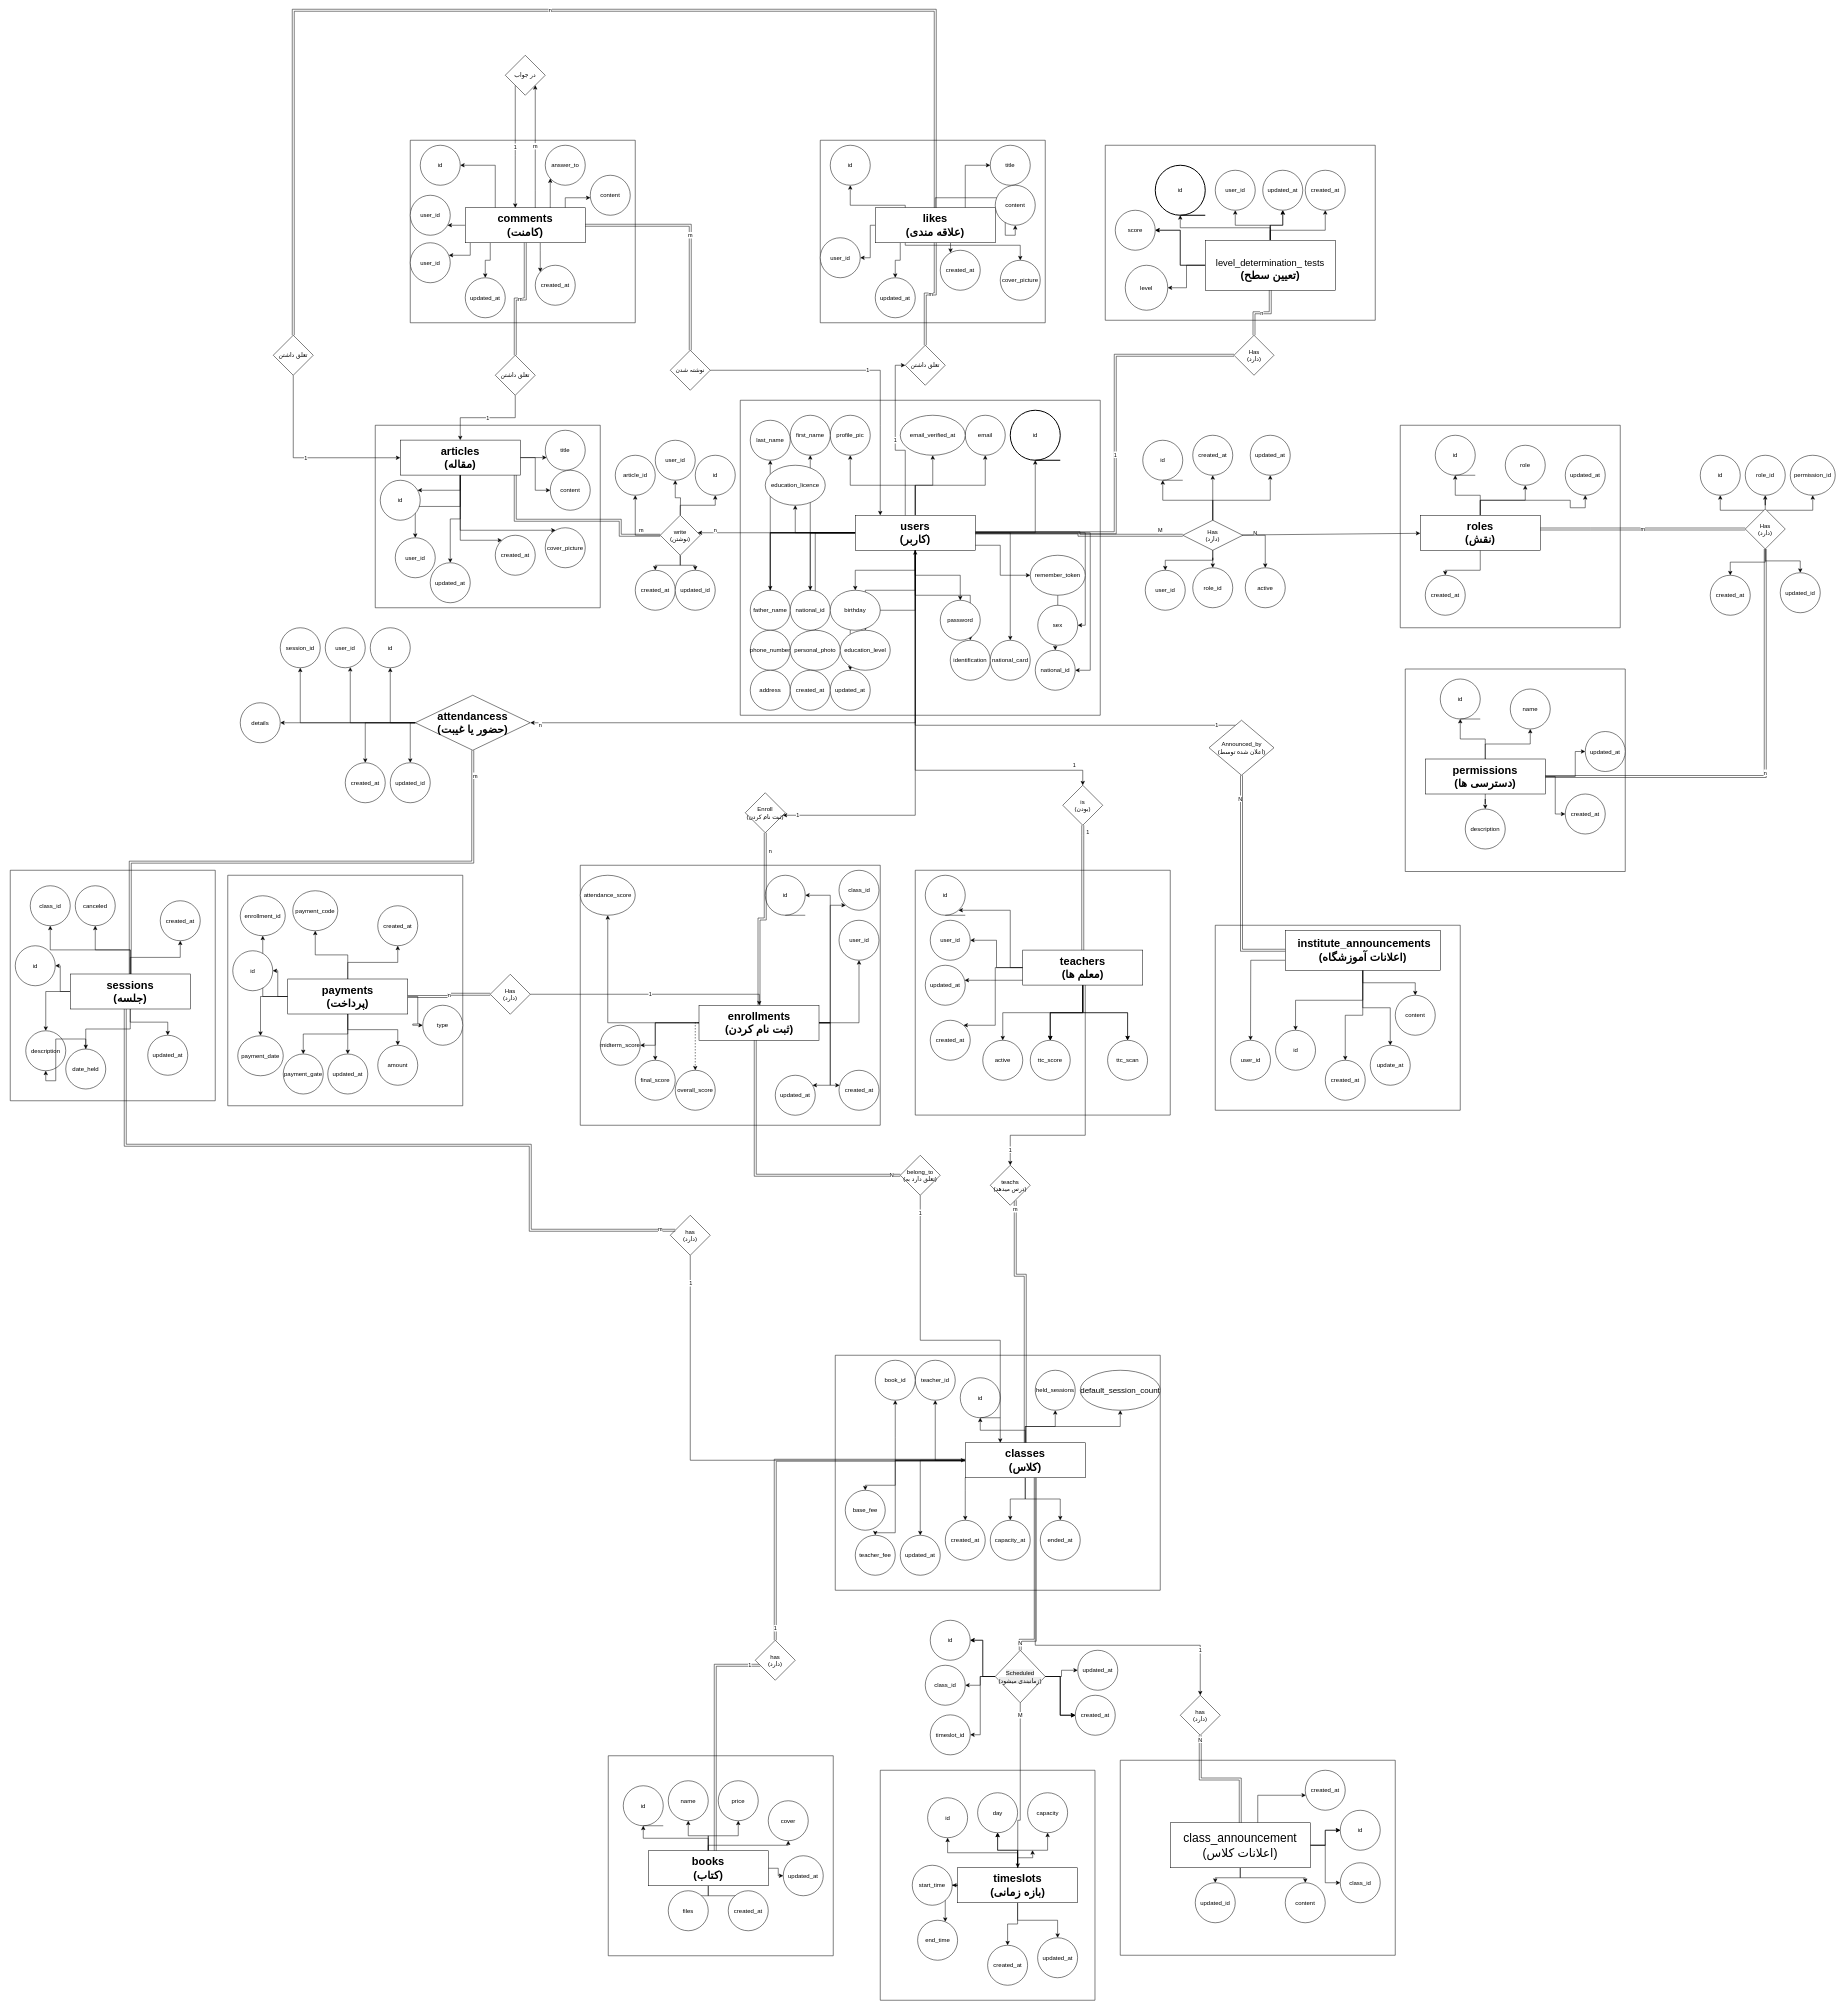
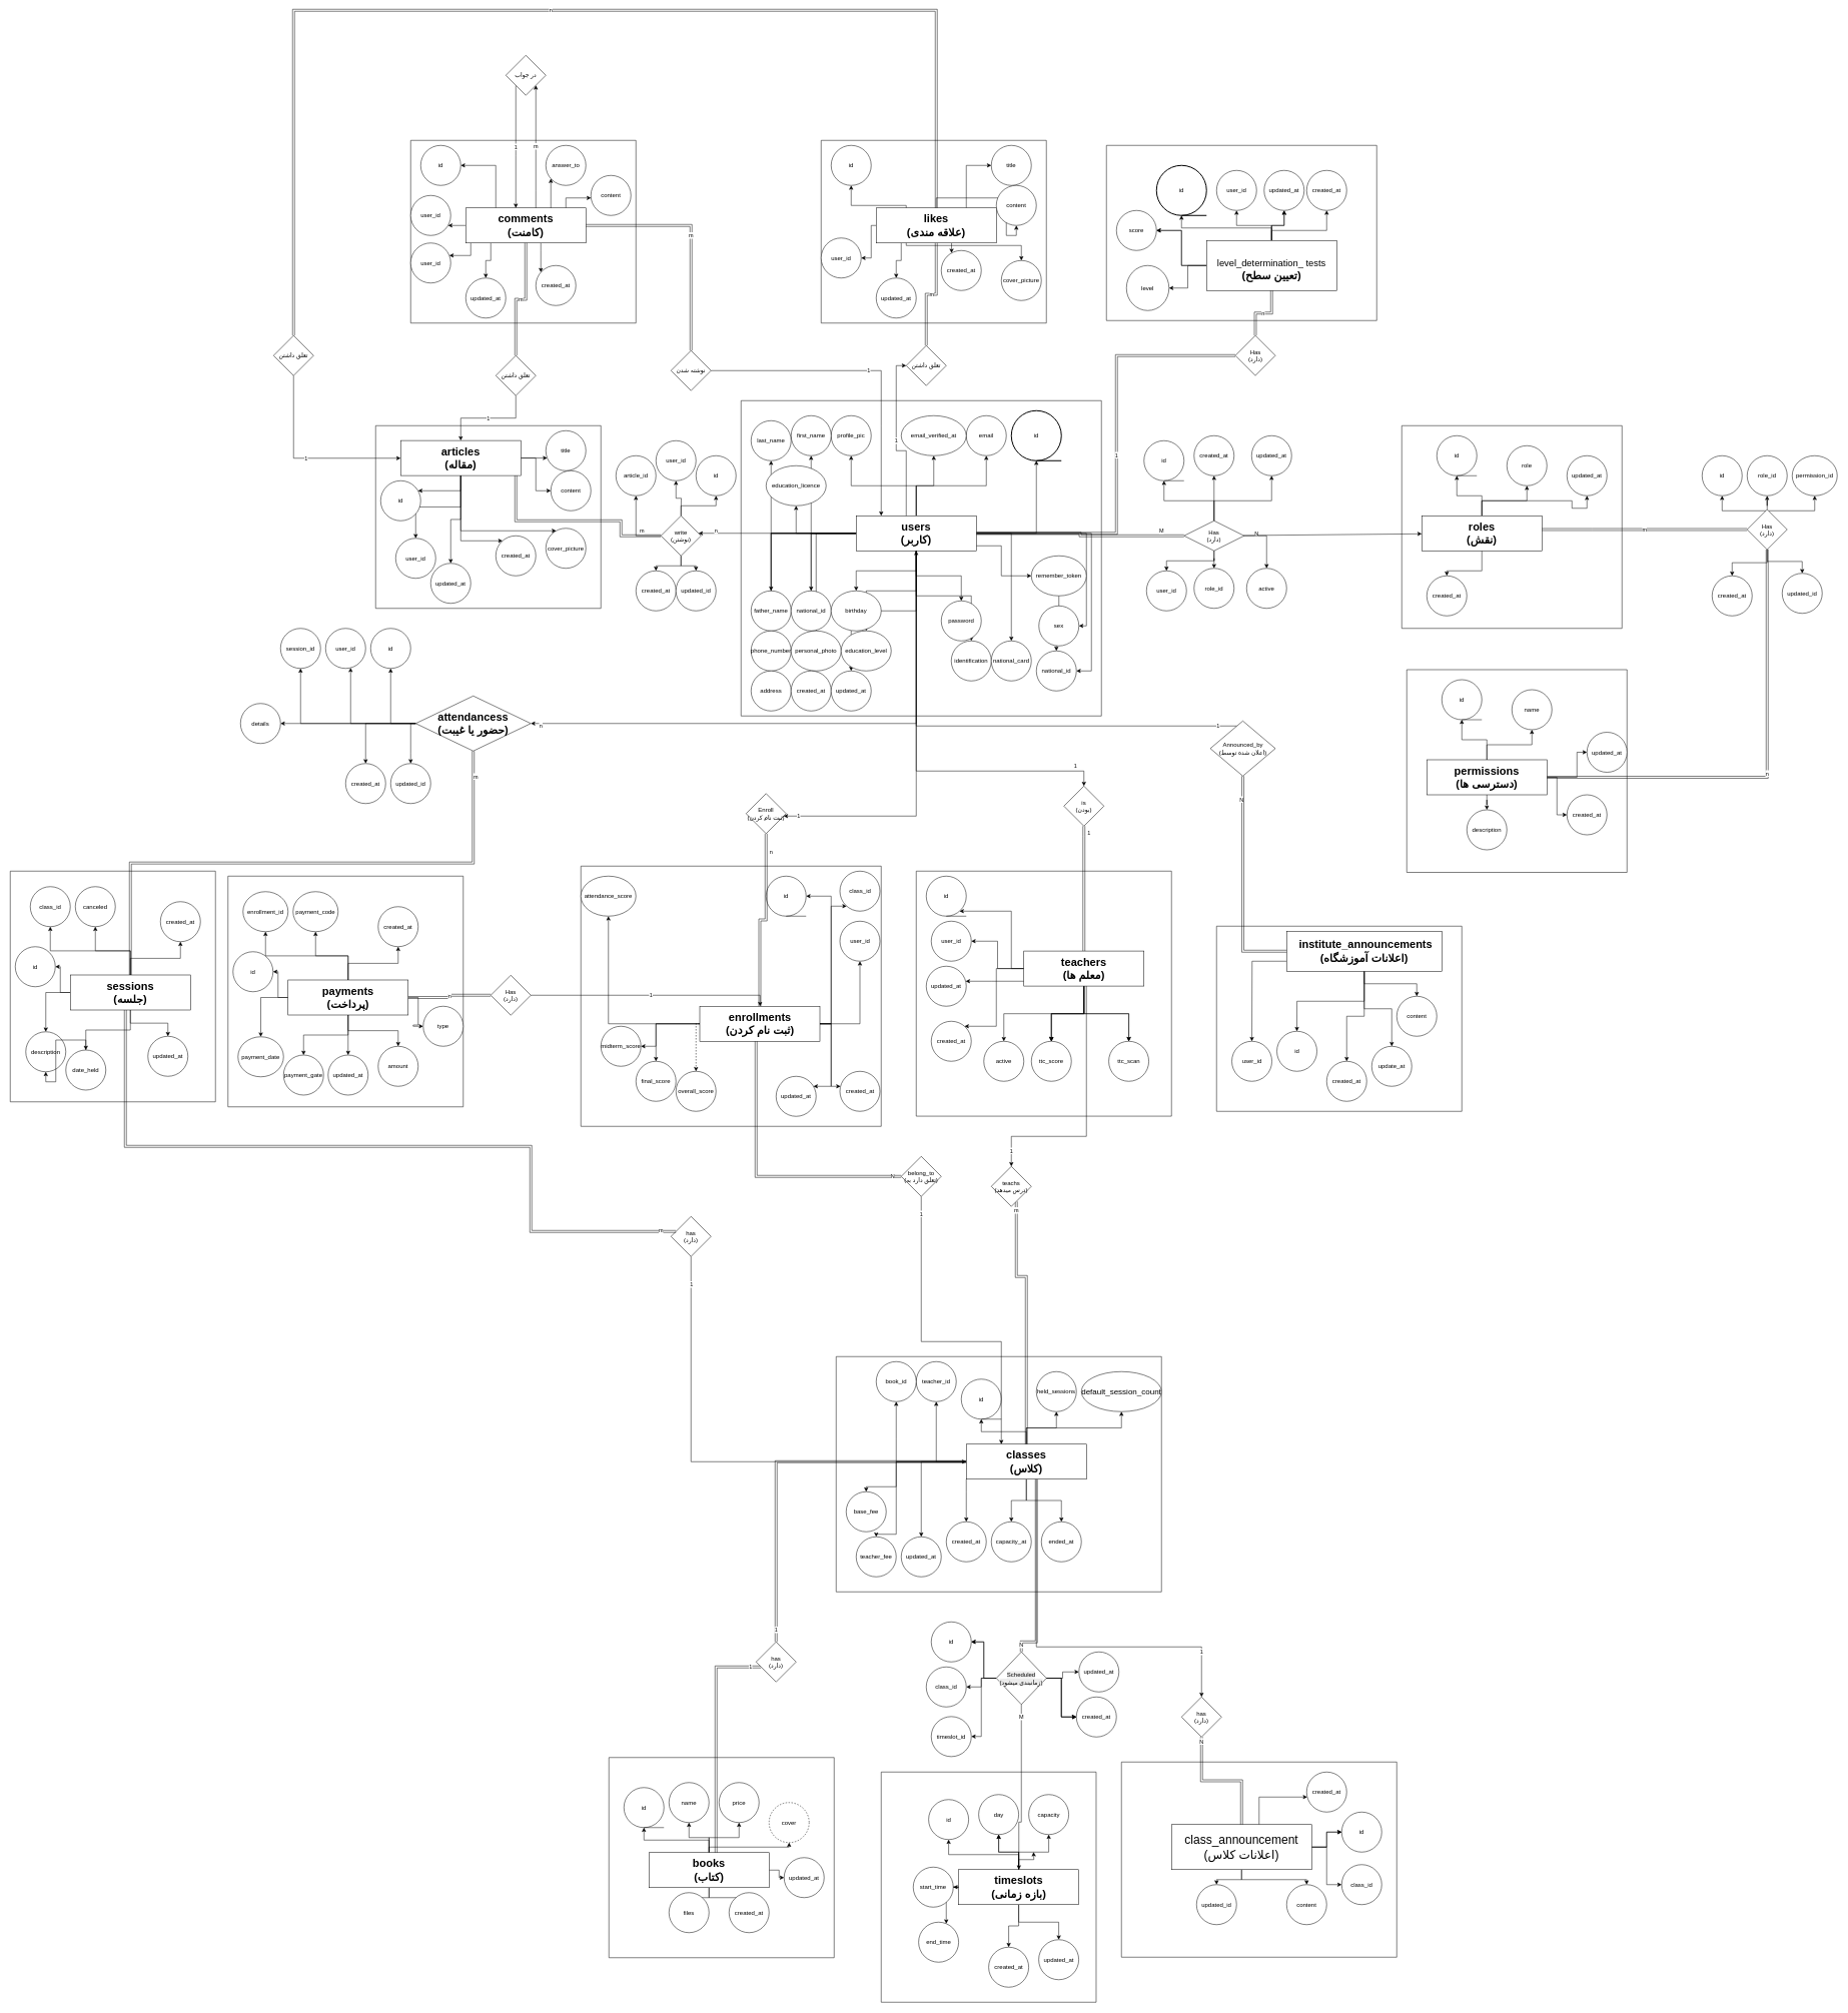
- <mxCell id="355" value="enrollment_id" style="ellipse;whiteSpace=wrap;html=1;" parent="343" vertex="1"><mxGeometry x="25" y="41" width="90" height="80" as="geometry" /></mxCell>
+ <mxCell id="355" value="enrollment_id" style="ellipse;whiteSpace=wrap;html=1;" parent="343" vertex="1"><mxGeometry x="30" y="31" width="90" height="80" as="geometry" /></mxCell>
- <mxCell id="94" value="cover" style="ellipse;whiteSpace=wrap;html=1;" parent="83" vertex="1"><mxGeometry x="320" y="90" width="80" height="80" as="geometry" /></mxCell>
+ <mxCell id="94" value="cover" style="ellipse;whiteSpace=wrap;html=1;dashed=1;" parent="83" vertex="1"><mxGeometry x="320" y="90" width="80" height="80" as="geometry" /></mxCell>
